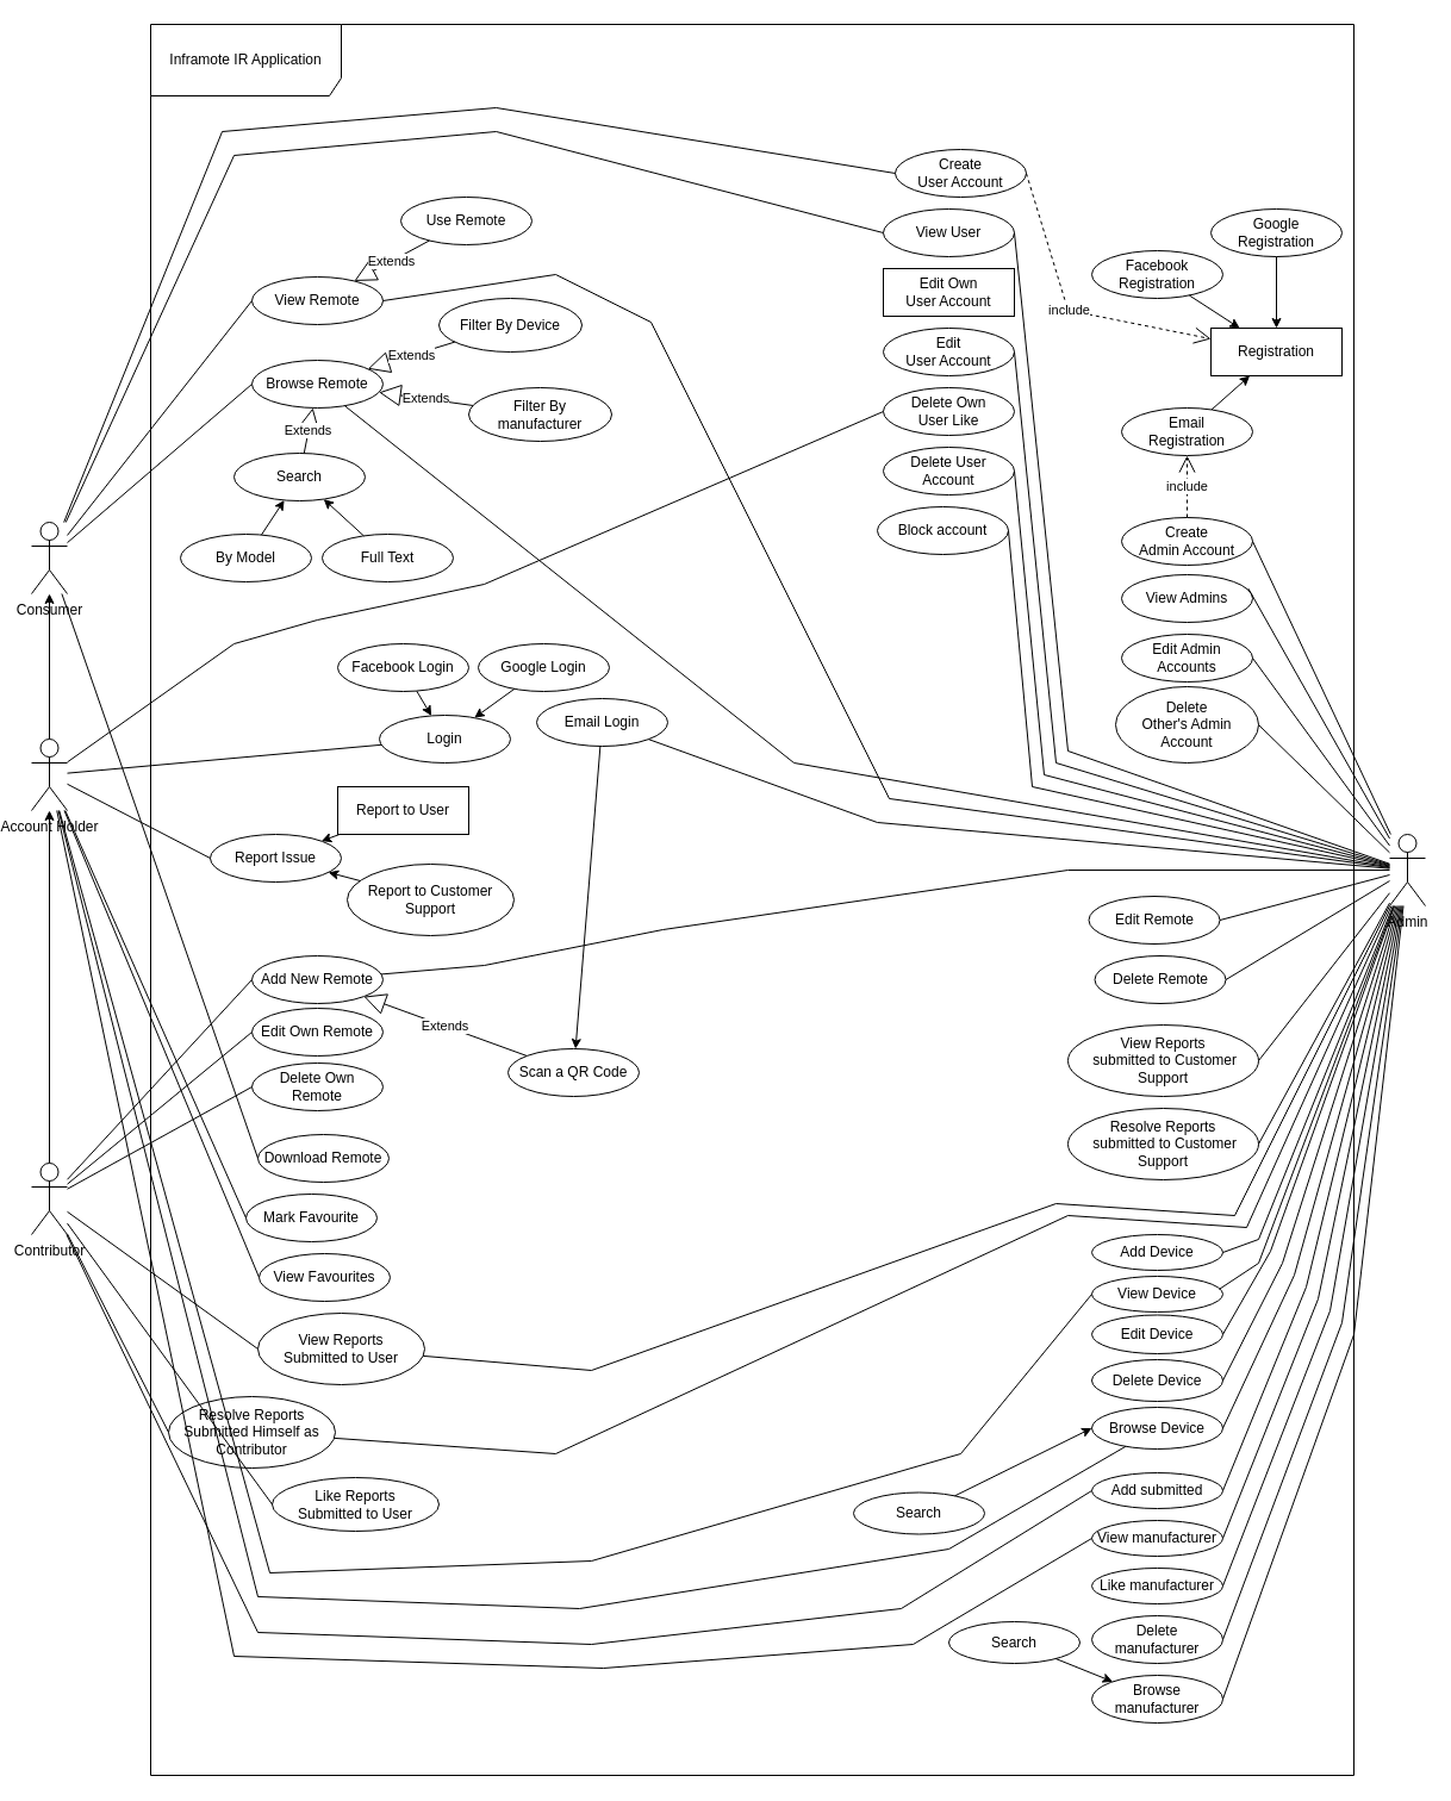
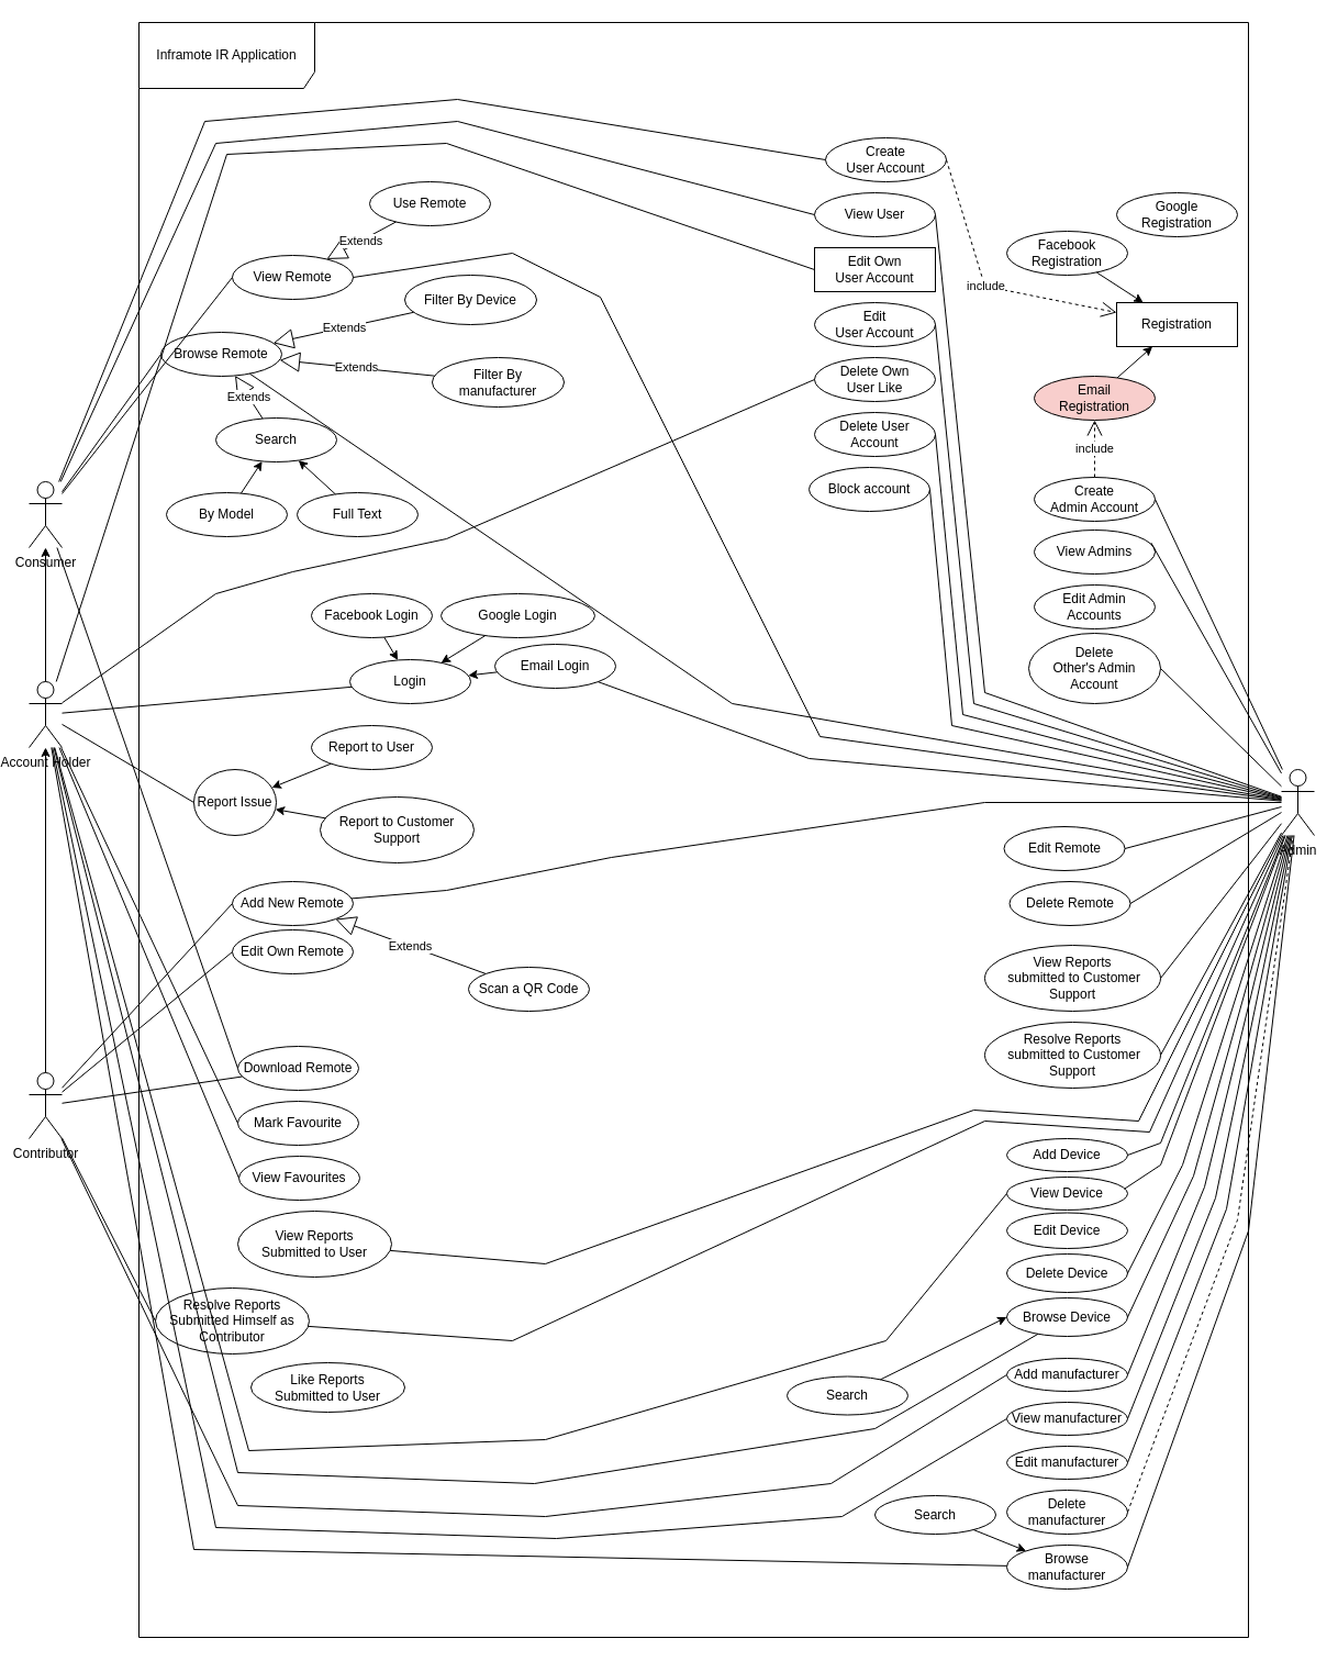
+ <mxCell id="94" value="" style="endArrow=none;html=1;rounded=0;entryX=0;entryY=0.5;entryDx=0;entryDy=0;movable=0;resizable=0;rotatable=0;deletable=0;editable=0;connectable=0;" parent="1" source="3" target="88" edge="1"><mxGeometry width="50" height="50" relative="1" as="geometry"><mxPoint x="130" y="701.27" as="sourcePoint" /><mxPoint x="300" y="340" as="targetPoint" /><Array as="points"><mxPoint x="200" y="140" /><mxPoint x="400" y="130" /></Array></mxGeometry></mxCell>
- <mxCell id="125" value="" style="endArrow=classic;html=1;rounded=0;movable=0;resizable=0;rotatable=0;deletable=0;editable=0;connectable=0;" parent="1" source="21" target="20" edge="1"><mxGeometry width="50" height="50" relative="1" as="geometry"><mxPoint x="897.33" y="140.68" as="sourcePoint" /><mxPoint x="877.949" y="270.029" as="targetPoint" /></mxGeometry></mxCell>
- <mxCell id="13" value="Browse Remote" style="ellipse;whiteSpace=wrap;html=1;movable=0;resizable=0;rotatable=0;deletable=0;editable=0;connectable=0;" parent="1" vertex="1"><mxGeometry x="205" y="302" width="110" height="40" as="geometry" /></mxCell>
+ <mxCell id="13" value="Browse Remote" style="ellipse;whiteSpace=wrap;html=1;movable=0;resizable=0;rotatable=0;deletable=0;editable=0;connectable=0;" parent="1" vertex="1"><mxGeometry x="140" y="302" width="110" height="40" as="geometry" /></mxCell>
- <mxCell id="23" value="Email&lt;br&gt;Registration" style="ellipse;whiteSpace=wrap;html=1;movable=0;resizable=0;rotatable=0;deletable=0;editable=0;connectable=0;" parent="1" vertex="1"><mxGeometry x="935" y="342" width="110" height="40" as="geometry" /></mxCell>
+ <mxCell id="23" value="Email&lt;br&gt;Registration" style="ellipse;whiteSpace=wrap;html=1;movable=0;resizable=0;rotatable=0;deletable=0;editable=0;connectable=0;fillColor=#f8cecc;" parent="1" vertex="1"><mxGeometry x="935" y="342" width="110" height="40" as="geometry" /></mxCell>
- <mxCell id="17" value="Google Login" style="ellipse;whiteSpace=wrap;html=1;movable=0;resizable=0;rotatable=0;deletable=0;editable=0;connectable=0;" parent="1" vertex="1"><mxGeometry x="395" y="540" width="110" height="40" as="geometry" /></mxCell>
+ <mxCell id="17" value="Google Login" style="ellipse;whiteSpace=wrap;html=1;movable=0;resizable=0;rotatable=0;deletable=0;editable=0;connectable=0;" parent="1" vertex="1"><mxGeometry x="395" y="540" width="140" height="40" as="geometry" /></mxCell>
- <mxCell id="98" value="" style="endArrow=none;html=1;rounded=0;entryX=1;entryY=0.5;entryDx=0;entryDy=0;movable=0;resizable=0;rotatable=0;deletable=0;editable=0;connectable=0;" parent="1" source="4" target="87" edge="1"><mxGeometry width="50" height="50" relative="1" as="geometry"><mxPoint x="1120" y="730.635" as="sourcePoint" /><mxPoint x="1230" y="380" as="targetPoint" /></mxGeometry></mxCell>
- <mxCell id="38" value="Report to User" style="whiteSpace=wrap;html=1;movable=0;resizable=0;rotatable=0;deletable=0;editable=0;connectable=0;rounded=0;" parent="1" vertex="1"><mxGeometry x="277" y="660" width="110" height="40" as="geometry" /></mxCell>
+ <mxCell id="38" value="Report to User" style="ellipse;whiteSpace=wrap;html=1;movable=0;resizable=0;rotatable=0;deletable=0;editable=0;connectable=0;" parent="1" vertex="1"><mxGeometry x="277" y="660" width="110" height="40" as="geometry" /></mxCell>
- <mxCell id="7" value="Report Issue" style="ellipse;whiteSpace=wrap;html=1;movable=0;resizable=0;rotatable=0;deletable=0;editable=0;connectable=0;" parent="1" vertex="1"><mxGeometry x="170" y="700" width="110" height="40" as="geometry" /></mxCell>
+ <mxCell id="7" value="Report Issue" style="ellipse;whiteSpace=wrap;html=1;movable=0;resizable=0;rotatable=0;deletable=0;editable=0;connectable=0;" parent="1" vertex="1"><mxGeometry x="170" y="700" width="75" height="60" as="geometry" /></mxCell>
- <mxCell id="120" value="" style="endArrow=classic;html=1;rounded=0;movable=0;resizable=0;rotatable=0;deletable=0;editable=0;connectable=0;" parent="1" source="18" target="30" edge="1"><mxGeometry width="50" height="50" relative="1" as="geometry"><mxPoint x="430" y="560" as="sourcePoint" /><mxPoint x="480" y="510" as="targetPoint" /></mxGeometry></mxCell>
+ <mxCell id="120" value="" style="endArrow=classic;html=1;rounded=0;movable=0;resizable=0;rotatable=0;deletable=0;editable=0;connectable=0;" parent="1" source="18" target="16" edge="1"><mxGeometry width="50" height="50" relative="1" as="geometry"><mxPoint x="430" y="560" as="sourcePoint" /><mxPoint x="480" y="510" as="targetPoint" /></mxGeometry></mxCell>
- <mxCell id="8" value="Delete Own Remote" style="ellipse;whiteSpace=wrap;html=1;movable=0;resizable=0;rotatable=0;deletable=0;editable=0;connectable=0;" parent="1" vertex="1"><mxGeometry x="205" y="892" width="110" height="40" as="geometry" /></mxCell>
- <mxCell id="27" value="" style="endArrow=none;html=1;rounded=0;entryX=0;entryY=0.5;entryDx=0;entryDy=0;movable=0;resizable=0;rotatable=0;deletable=0;editable=0;connectable=0;" parent="1" source="130" target="8" edge="1"><mxGeometry width="50" height="50" relative="1" as="geometry"><mxPoint x="130" y="700" as="sourcePoint" /><mxPoint x="120" y="820" as="targetPoint" /></mxGeometry></mxCell>
- <mxCell id="56" value="" style="endArrow=none;html=1;rounded=0;exitX=1;exitY=0.5;exitDx=0;exitDy=0;movable=0;resizable=0;rotatable=0;deletable=0;editable=0;connectable=0;" parent="1" source="52" target="4" edge="1"><mxGeometry width="50" height="50" relative="1" as="geometry"><mxPoint x="1080" y="1080" as="sourcePoint" /><mxPoint x="1120" y="730" as="targetPoint" /><Array as="points"><mxPoint x="1060" y="1050" /></Array></mxGeometry></mxCell>
- <mxCell id="40" value="Mark Favourite" style="ellipse;whiteSpace=wrap;html=1;movable=0;resizable=0;rotatable=0;deletable=0;editable=0;connectable=0;" parent="1" vertex="1"><mxGeometry x="200" y="1002" width="110" height="40" as="geometry" /></mxCell>
+ <mxCell id="40" value="Mark Favourite" style="ellipse;whiteSpace=wrap;html=1;movable=0;resizable=0;rotatable=0;deletable=0;editable=0;connectable=0;" parent="1" vertex="1"><mxGeometry x="210" y="1002" width="110" height="40" as="geometry" /></mxCell>
- <mxCell id="136" value="" style="endArrow=none;html=1;rounded=0;entryX=0;entryY=0.5;entryDx=0;entryDy=0;movable=0;resizable=0;rotatable=0;deletable=0;editable=0;connectable=0;" parent="1" source="130" target="135" edge="1"><mxGeometry width="50" height="50" relative="1" as="geometry"><mxPoint x="-30" y="1250" as="sourcePoint" /><mxPoint x="20" y="1200" as="targetPoint" /></mxGeometry></mxCell>
+ <mxCell id="136" value="" style="endArrow=none;html=1;rounded=0;movable=0;resizable=0;rotatable=0;deletable=0;editable=0;connectable=0;" parent="1" source="130" target="35" edge="1"><mxGeometry width="50" height="50" relative="1" as="geometry"><mxPoint x="-30" y="1250" as="sourcePoint" /><mxPoint x="20" y="1200" as="targetPoint" /></mxGeometry></mxCell>
- <mxCell id="45" value="" style="endArrow=none;html=1;rounded=0;exitX=0;exitY=0.5;exitDx=0;exitDy=0;movable=0;resizable=0;rotatable=0;deletable=0;editable=0;connectable=0;" parent="1" source="44" target="130" edge="1"><mxGeometry width="50" height="50" relative="1" as="geometry"><mxPoint x="235" y="1150" as="sourcePoint" /><mxPoint x="130" y="700" as="targetPoint" /></mxGeometry></mxCell>
- <mxCell id="65" value="" style="endArrow=none;html=1;rounded=0;exitX=1;exitY=0.5;exitDx=0;exitDy=0;movable=0;resizable=0;rotatable=0;deletable=0;editable=0;connectable=0;" parent="1" source="60" target="4" edge="1"><mxGeometry width="50" height="50" relative="1" as="geometry"><mxPoint x="1030" y="1350" as="sourcePoint" /><mxPoint x="1120" y="730" as="targetPoint" /><Array as="points"><mxPoint x="1120" y="1110" /></Array></mxGeometry></mxCell>
+ <mxCell id="65" value="" style="endArrow=none;html=1;rounded=0;exitX=1;exitY=0.5;exitDx=0;exitDy=0;movable=0;resizable=0;rotatable=0;deletable=0;editable=0;connectable=0;dashed=1;" parent="1" source="60" target="4" edge="1"><mxGeometry width="50" height="50" relative="1" as="geometry"><mxPoint x="1030" y="1350" as="sourcePoint" /><mxPoint x="1120" y="730" as="targetPoint" /><Array as="points"><mxPoint x="1120" y="1110" /></Array></mxGeometry></mxCell>
- <mxCell id="62" value="Add&amp;nbsp;submitted" style="ellipse;whiteSpace=wrap;html=1;movable=0;resizable=0;rotatable=0;deletable=0;editable=0;connectable=0;" parent="1" vertex="1"><mxGeometry x="910" y="1236" width="110" height="30" as="geometry" /></mxCell>
+ <mxCell id="62" value="Add&amp;nbsp;manufacturer" style="ellipse;whiteSpace=wrap;html=1;movable=0;resizable=0;rotatable=0;deletable=0;editable=0;connectable=0;" parent="1" vertex="1"><mxGeometry x="910" y="1236" width="110" height="30" as="geometry" /></mxCell>
- <mxCell id="61" value="Like&amp;nbsp;manufacturer" style="ellipse;whiteSpace=wrap;html=1;movable=0;resizable=0;rotatable=0;deletable=0;editable=0;connectable=0;" parent="1" vertex="1"><mxGeometry x="910" y="1316" width="110" height="30" as="geometry" /></mxCell>
+ <mxCell id="61" value="Edit&amp;nbsp;manufacturer" style="ellipse;whiteSpace=wrap;html=1;movable=0;resizable=0;rotatable=0;deletable=0;editable=0;connectable=0;" parent="1" vertex="1"><mxGeometry x="910" y="1316" width="110" height="30" as="geometry" /></mxCell>
+ <mxCell id="71" value="" style="endArrow=none;html=1;rounded=0;movable=0;resizable=0;rotatable=0;deletable=0;editable=0;connectable=0;" parent="1" source="59" target="3" edge="1"><mxGeometry width="50" height="50" relative="1" as="geometry"><mxPoint x="931.388" y="1312.186" as="sourcePoint" /><mxPoint x="130" y="700" as="targetPoint" /><Array as="points"><mxPoint x="170" y="1410" /></Array></mxGeometry></mxCell>
